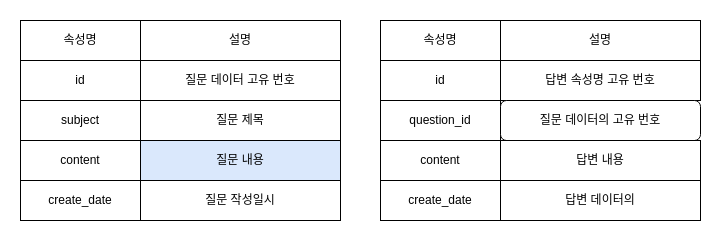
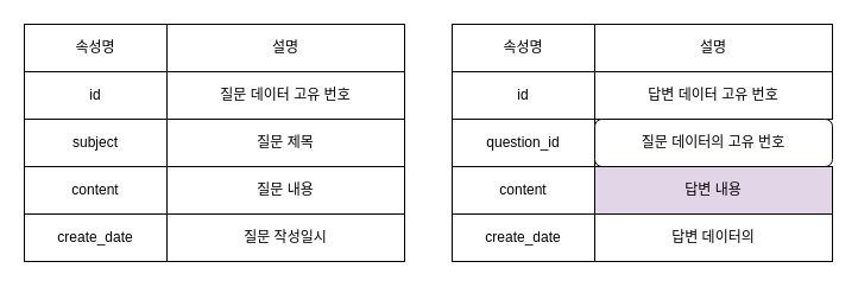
- <mxCell id="18" value="답변 속성명 고유 번호" style="rounded=0;whiteSpace=wrap;html=1;" vertex="1" parent="1"><mxGeometry x="500" y="60" width="200" height="40" as="geometry" /></mxCell>
+ <mxCell id="18" value="답변 데이터 고유 번호" style="rounded=0;whiteSpace=wrap;html=1;" vertex="1" parent="1"><mxGeometry x="500" y="60" width="200" height="40" as="geometry" /></mxCell>
- <mxCell id="10" value="질문 내용" style="rounded=0;whiteSpace=wrap;html=1;fillColor=#dae8fc;" vertex="1" parent="1"><mxGeometry x="140" y="140" width="200" height="40" as="geometry" /></mxCell>
+ <mxCell id="10" value="질문 내용" style="rounded=0;whiteSpace=wrap;html=1;" vertex="1" parent="1"><mxGeometry x="140" y="140" width="200" height="40" as="geometry" /></mxCell>
- <mxCell id="20" value="답변 내용" style="rounded=0;whiteSpace=wrap;html=1;" vertex="1" parent="1"><mxGeometry x="500" y="140" width="200" height="40" as="geometry" /></mxCell>
+ <mxCell id="20" value="답변 내용" style="rounded=0;whiteSpace=wrap;html=1;fillColor=#e1d5e7;" vertex="1" parent="1"><mxGeometry x="500" y="140" width="200" height="40" as="geometry" /></mxCell>
